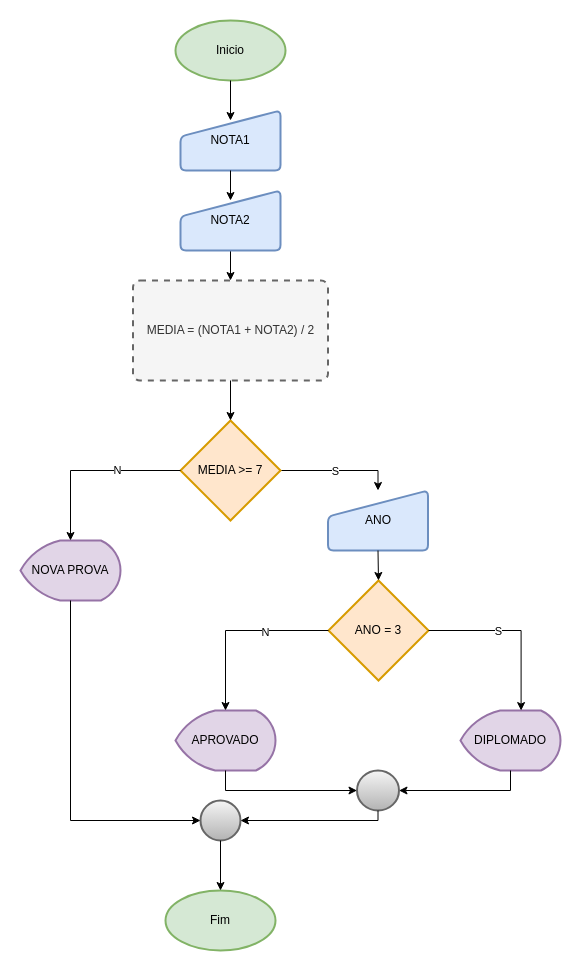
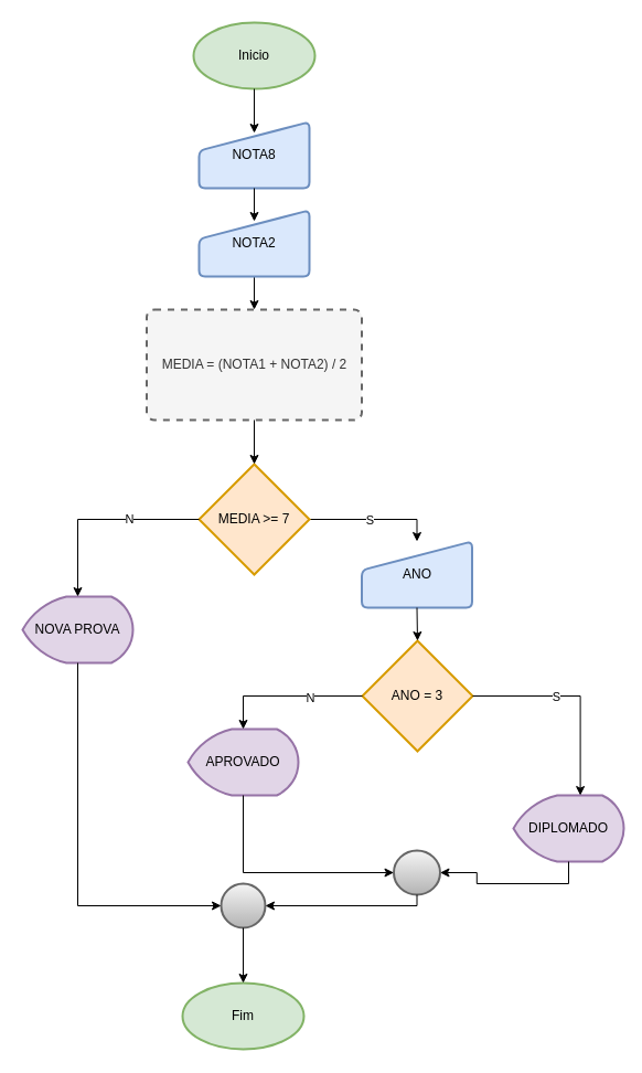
- <mxCell id="3" value="NOTA1" style="html=1;strokeWidth=2;shape=manualInput;whiteSpace=wrap;rounded=1;size=26;arcSize=11;fillColor=#dae8fc;strokeColor=#6c8ebf;" vertex="1" parent="1"><mxGeometry x="180" y="110" width="100" height="60" as="geometry" /></mxCell>
+ <mxCell id="3" value="NOTA8" style="html=1;strokeWidth=2;shape=manualInput;whiteSpace=wrap;rounded=1;size=26;arcSize=11;fillColor=#dae8fc;strokeColor=#6c8ebf;" vertex="1" parent="1"><mxGeometry x="180" y="110" width="100" height="60" as="geometry" /></mxCell>
- <mxCell id="18" value="APROVADO" style="strokeWidth=2;html=1;shape=mxgraph.flowchart.display;whiteSpace=wrap;fillColor=#e1d5e7;strokeColor=#9673a6;" vertex="1" parent="1"><mxGeometry x="175" y="710" width="100" height="60" as="geometry" /></mxCell>
+ <mxCell id="18" value="APROVADO" style="strokeWidth=2;html=1;shape=mxgraph.flowchart.display;whiteSpace=wrap;fillColor=#e1d5e7;strokeColor=#9673a6;" vertex="1" parent="1"><mxGeometry x="170" y="660" width="100" height="60" as="geometry" /></mxCell>
- <mxCell id="17" value="DIPLOMADO" style="strokeWidth=2;html=1;shape=mxgraph.flowchart.display;whiteSpace=wrap;fillColor=#e1d5e7;strokeColor=#9673a6;" vertex="1" parent="1"><mxGeometry x="460" y="710" width="100" height="60" as="geometry" /></mxCell>
+ <mxCell id="17" value="DIPLOMADO" style="strokeWidth=2;html=1;shape=mxgraph.flowchart.display;whiteSpace=wrap;fillColor=#e1d5e7;strokeColor=#9673a6;" vertex="1" parent="1"><mxGeometry x="465" y="720" width="100" height="60" as="geometry" /></mxCell>
